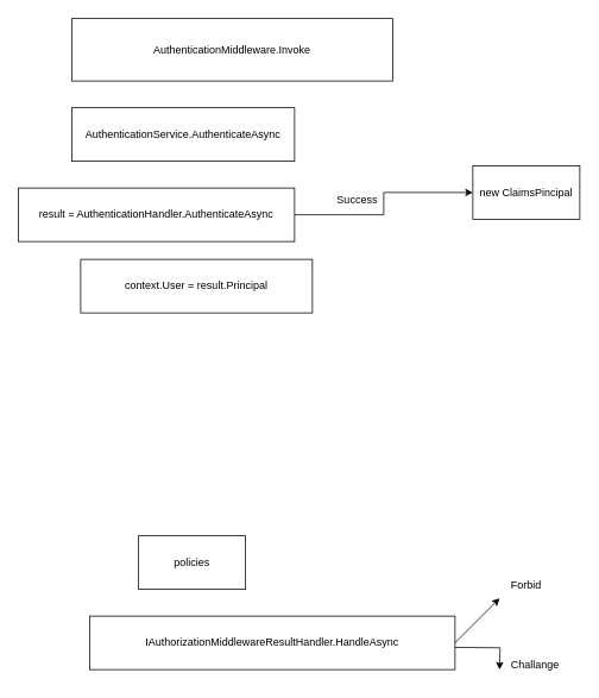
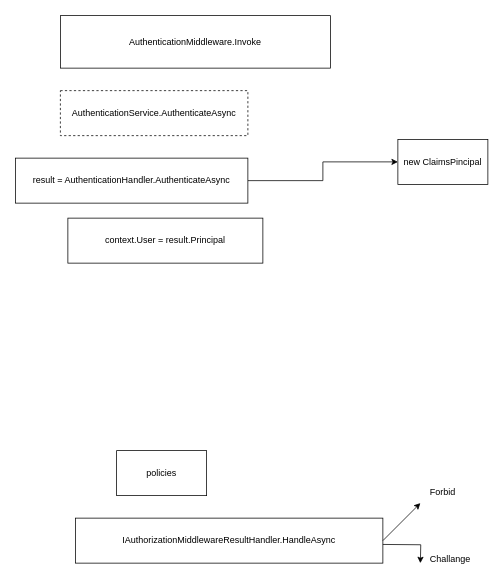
- <mxCell id="3" value="AuthenticationService.AuthenticateAsync" style="rounded=0;whiteSpace=wrap;html=1;" vertex="1" parent="1"><mxGeometry x="80" y="120" width="250" height="60" as="geometry" /></mxCell>
+ <mxCell id="3" value="AuthenticationService.AuthenticateAsync" style="rounded=0;whiteSpace=wrap;html=1;dashed=1;" vertex="1" parent="1"><mxGeometry x="80" y="120" width="250" height="60" as="geometry" /></mxCell>
- <mxCell id="8" value="Success" style="text;html=1;align=center;verticalAlign=middle;resizable=0;points=[];autosize=1;strokeColor=none;fillColor=none;" vertex="1" parent="1"><mxGeometry x="365" y="208" width="70" height="30" as="geometry" /></mxCell>
